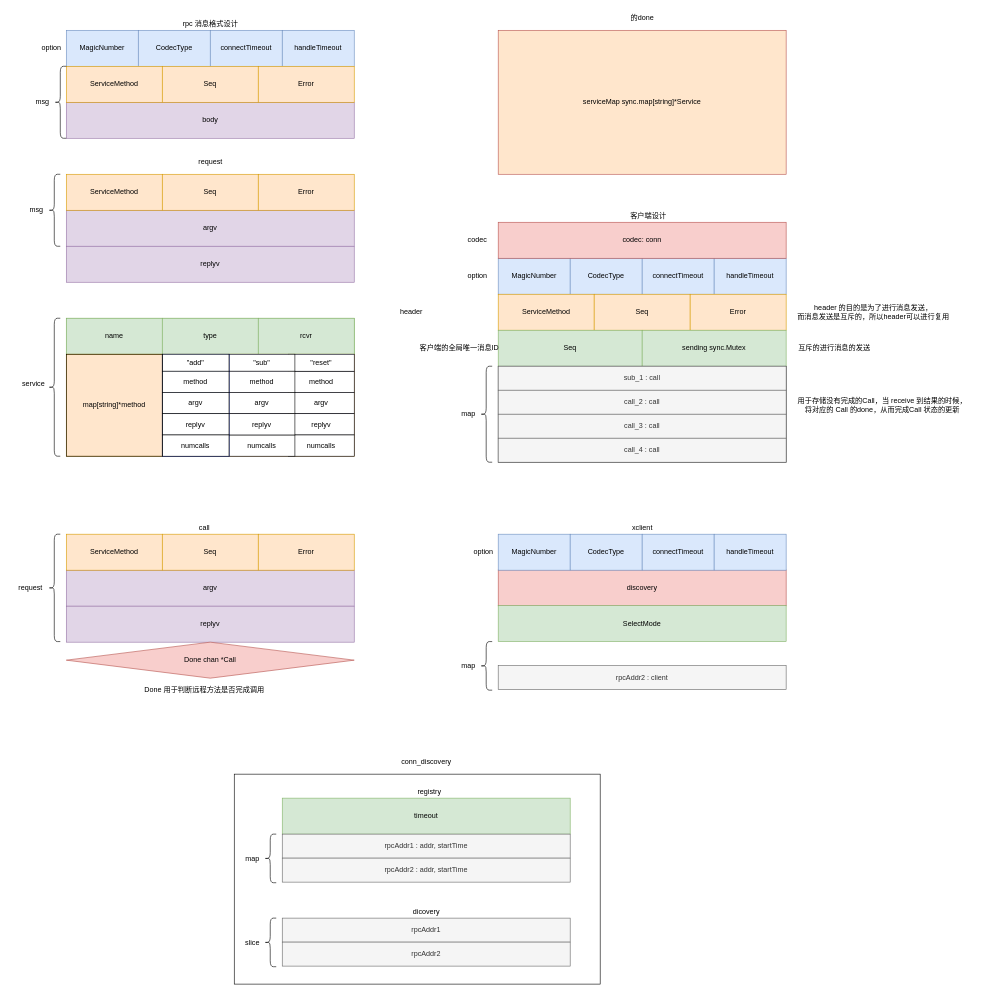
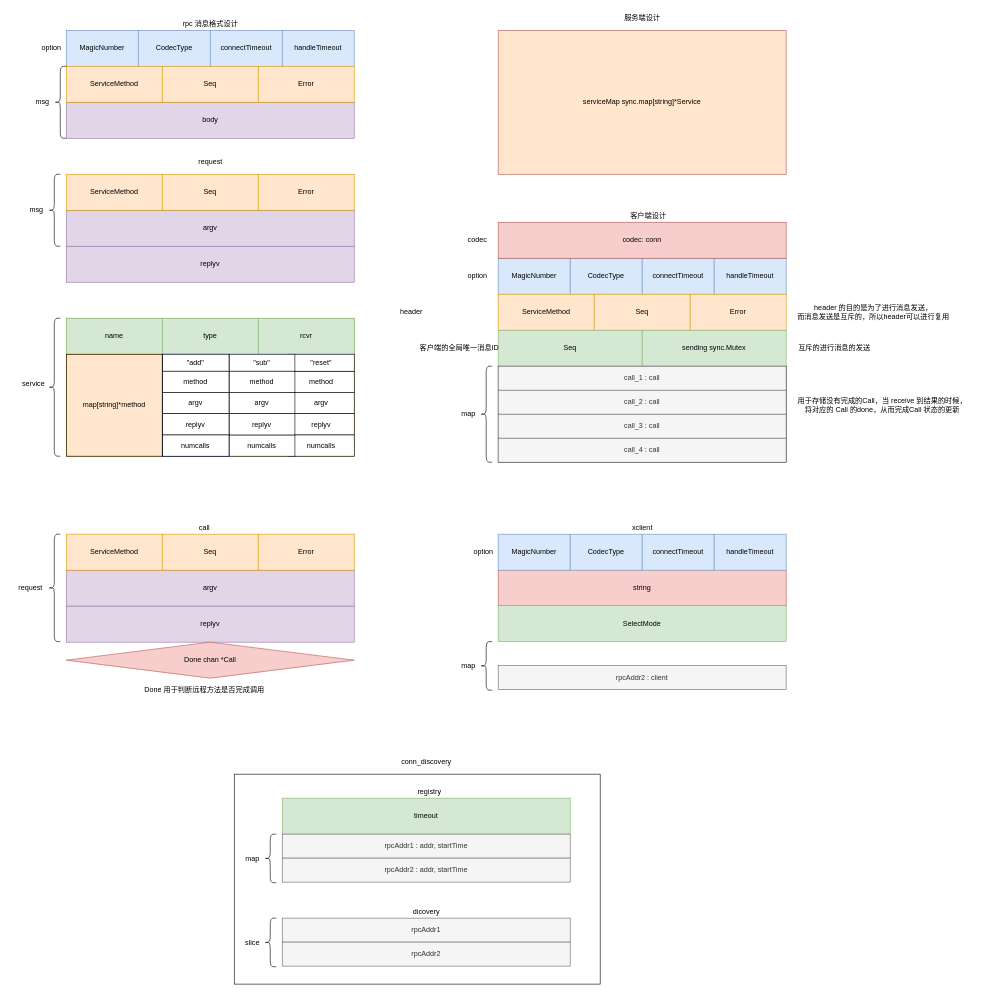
- <mxCell id="71" value="的done" style="text;html=1;align=center;verticalAlign=middle;resizable=0;points=[];autosize=1;" parent="1" vertex="1"><mxGeometry x="1030" y="20" width="80" height="20" as="geometry" /></mxCell>
+ <mxCell id="71" value="服务端设计" style="text;html=1;align=center;verticalAlign=middle;resizable=0;points=[];autosize=1;" parent="1" vertex="1"><mxGeometry x="1030" y="20" width="80" height="20" as="geometry" /></mxCell>
- <mxCell id="92" value="sub_1 : call" style="whiteSpace=wrap;html=1;fillColor=#f5f5f5;strokeColor=#666666;fontColor=#333333;" parent="1" vertex="1"><mxGeometry x="830" y="610" width="480" height="40" as="geometry" /></mxCell>
+ <mxCell id="92" value="call_1 : call" style="whiteSpace=wrap;html=1;fillColor=#f5f5f5;strokeColor=#666666;fontColor=#333333;" parent="1" vertex="1"><mxGeometry x="830" y="610" width="480" height="40" as="geometry" /></mxCell>
- <mxCell id="99" value="discovery" style="whiteSpace=wrap;html=1;fillColor=#f8cecc;strokeColor=#b85450;" parent="1" vertex="1"><mxGeometry x="830" y="949.5" width="480" height="60" as="geometry" /></mxCell>
+ <mxCell id="99" value="string" style="whiteSpace=wrap;html=1;fillColor=#f8cecc;strokeColor=#b85450;" parent="1" vertex="1"><mxGeometry x="830" y="949.5" width="480" height="60" as="geometry" /></mxCell>
